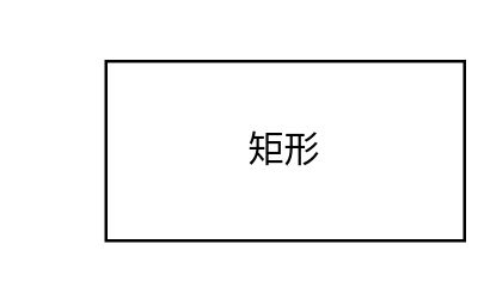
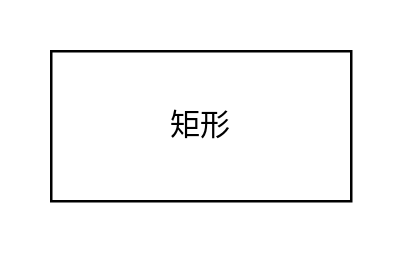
- <mxCell id="2" value="矩形" style="rounded=0;whiteSpace=wrap;html=1;" parent="1" vertex="1"><mxGeometry x="35" y="20" width="120" height="60" as="geometry" /></mxCell>
+ <mxCell id="2" value="矩形" style="rounded=0;whiteSpace=wrap;html=1;" parent="1" vertex="1"><mxGeometry x="20" y="20" width="120" height="60" as="geometry" /></mxCell>
